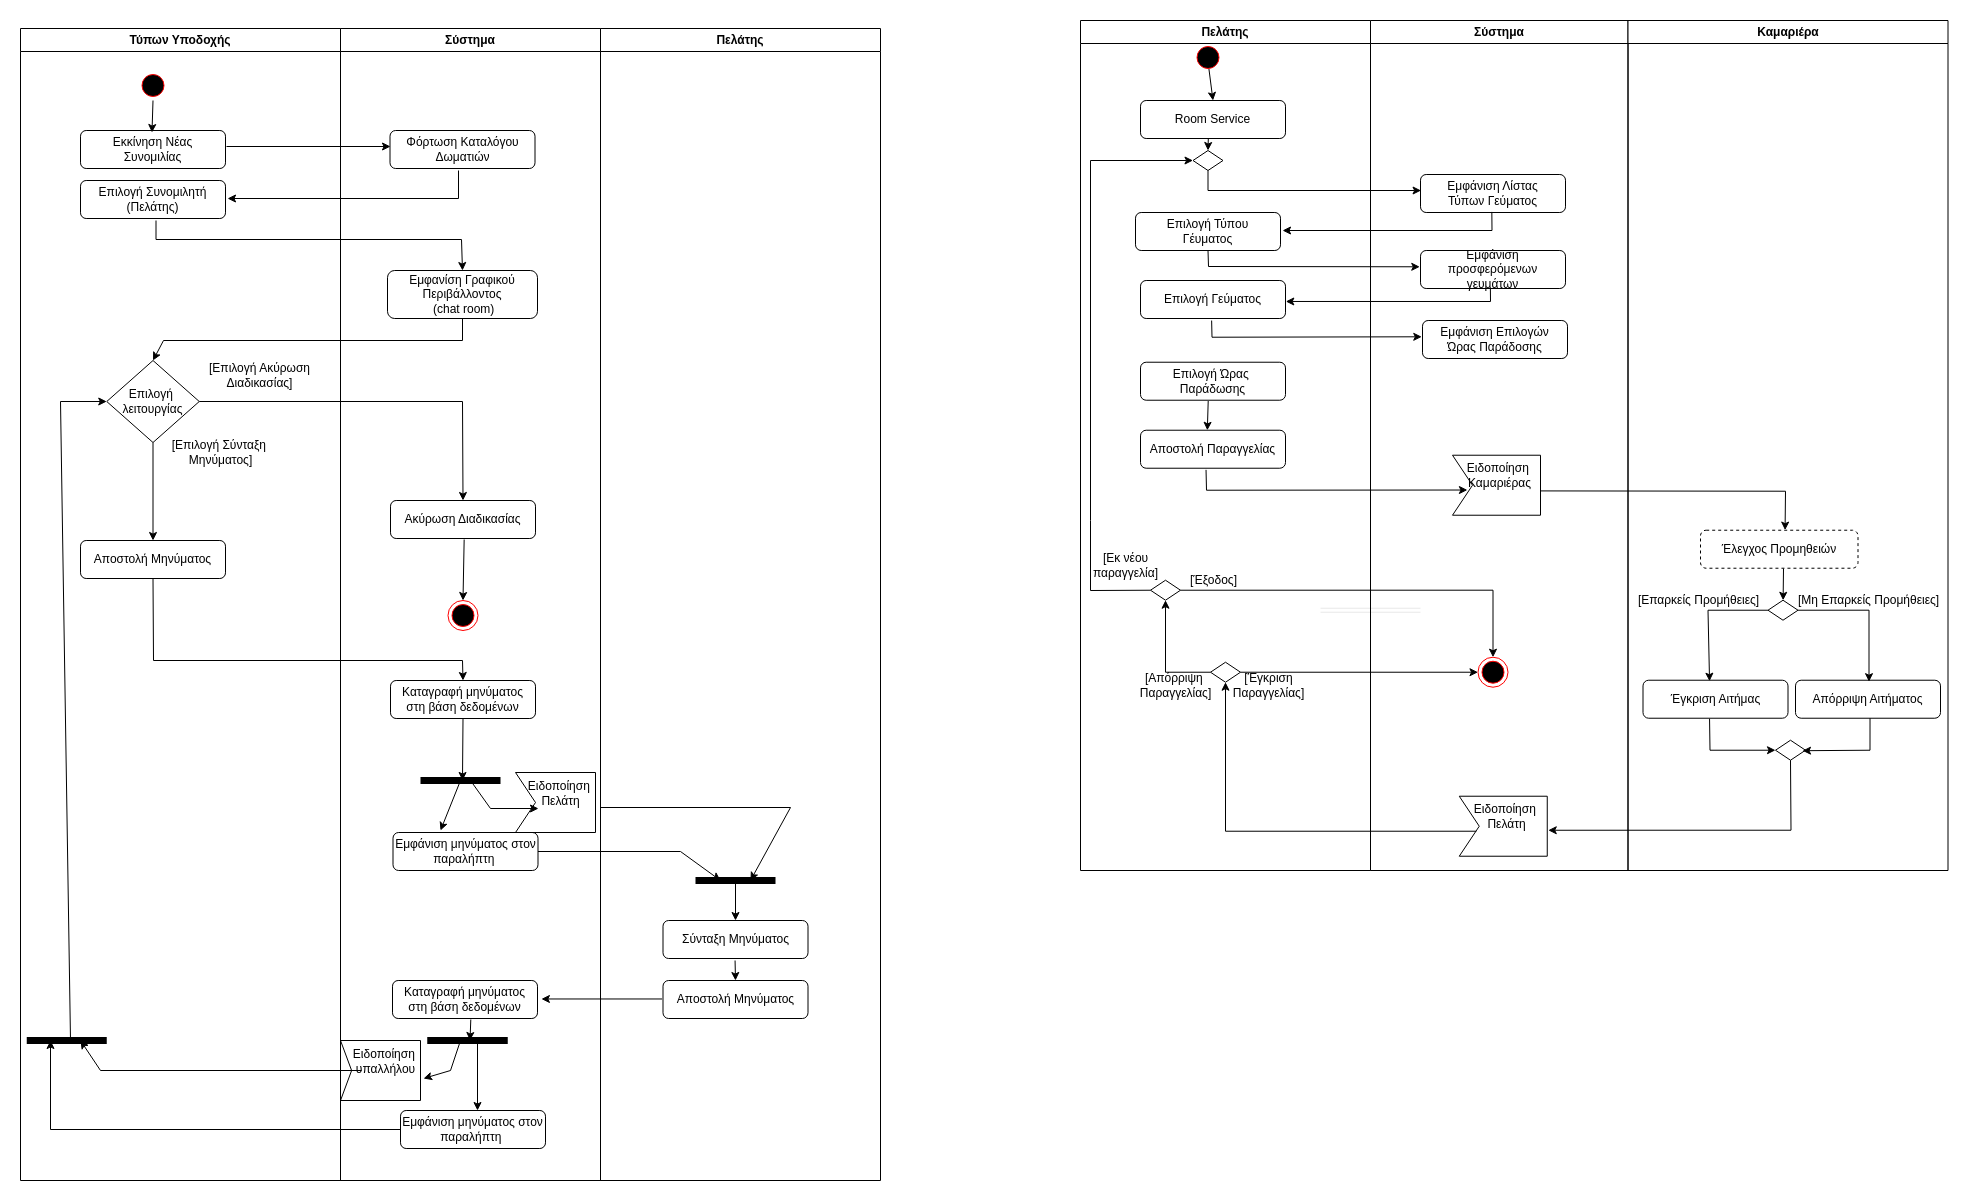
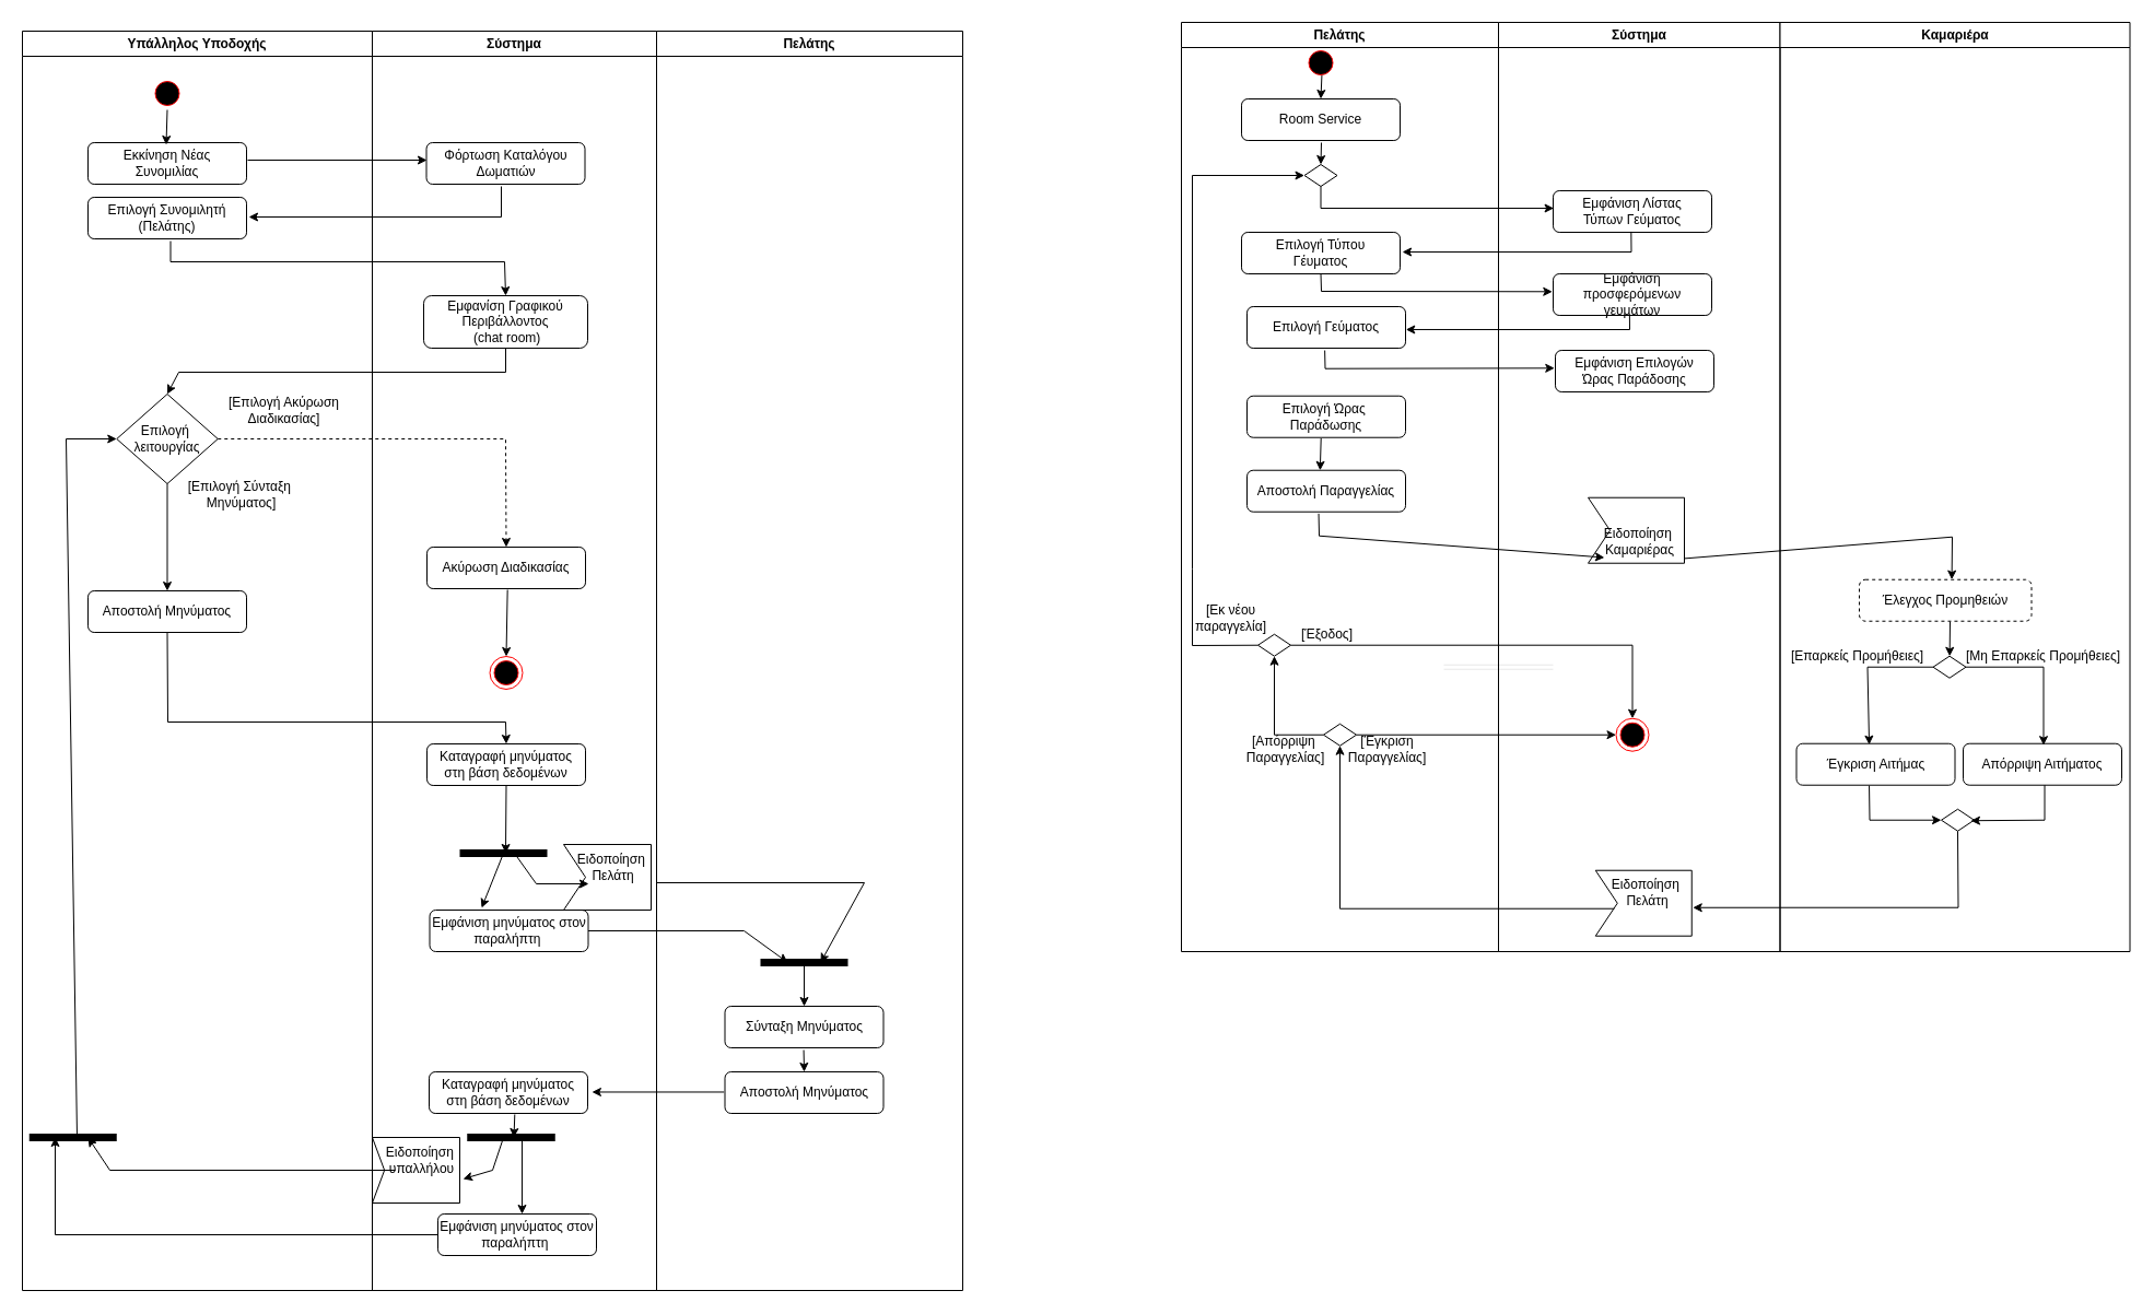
- <mxCell id="21" value="Τύπων Υποδοχής" style="swimlane;whiteSpace=wrap" parent="18" vertex="1"><mxGeometry x="-320" width="320" height="1152" as="geometry" /></mxCell>
+ <mxCell id="21" value="Υπάλληλος Υποδοχής" style="swimlane;whiteSpace=wrap" parent="18" vertex="1"><mxGeometry x="-320" width="320" height="1152" as="geometry" /></mxCell>
- <mxCell id="61" value="Room Service" style="rounded=1;whiteSpace=wrap;html=1;" vertex="1" parent="48"><mxGeometry x="60" y="80" width="145" height="38" as="geometry" /></mxCell>
+ <mxCell id="61" value="Room Service" style="rounded=1;whiteSpace=wrap;html=1;" vertex="1" parent="48"><mxGeometry x="55" y="70" width="145" height="38" as="geometry" /></mxCell>
- <mxCell id="34" value="" style="endArrow=classic;html=1;rounded=0;exitX=1;exitY=0.5;exitDx=0;exitDy=0;entryX=0.5;entryY=0;entryDx=0;entryDy=0;" parent="2" source="22" target="4" edge="1"><mxGeometry width="50" height="50" relative="1" as="geometry"><mxPoint x="-100" y="362" as="sourcePoint" /><mxPoint x="-50" y="312" as="targetPoint" /><Array as="points"><mxPoint x="122" y="373" /></Array></mxGeometry></mxCell>
+ <mxCell id="34" value="" style="endArrow=classic;html=1;rounded=0;exitX=1;exitY=0.5;exitDx=0;exitDy=0;entryX=0.5;entryY=0;entryDx=0;entryDy=0;dashed=1;" parent="2" source="22" target="4" edge="1"><mxGeometry width="50" height="50" relative="1" as="geometry"><mxPoint x="-100" y="362" as="sourcePoint" /><mxPoint x="-50" y="312" as="targetPoint" /><Array as="points"><mxPoint x="122" y="373" /></Array></mxGeometry></mxCell>
- <mxCell id="73" value="Ειδοποίηση&amp;nbsp;&lt;br&gt;Καμαριέρας" style="text;html=1;align=center;verticalAlign=middle;resizable=0;points=[];autosize=1;strokeColor=none;fillColor=none;" vertex="1" parent="64"><mxGeometry x="88.75" y="439.72" width="80" height="30" as="geometry" /></mxCell>
+ <mxCell id="73" value="Ειδοποίηση&amp;nbsp;&lt;br&gt;Καμαριέρας" style="text;html=1;align=center;verticalAlign=middle;resizable=0;points=[];autosize=1;strokeColor=none;fillColor=none;" vertex="1" parent="64"><mxGeometry x="88.75" y="459.72" width="80" height="30" as="geometry" /></mxCell>
